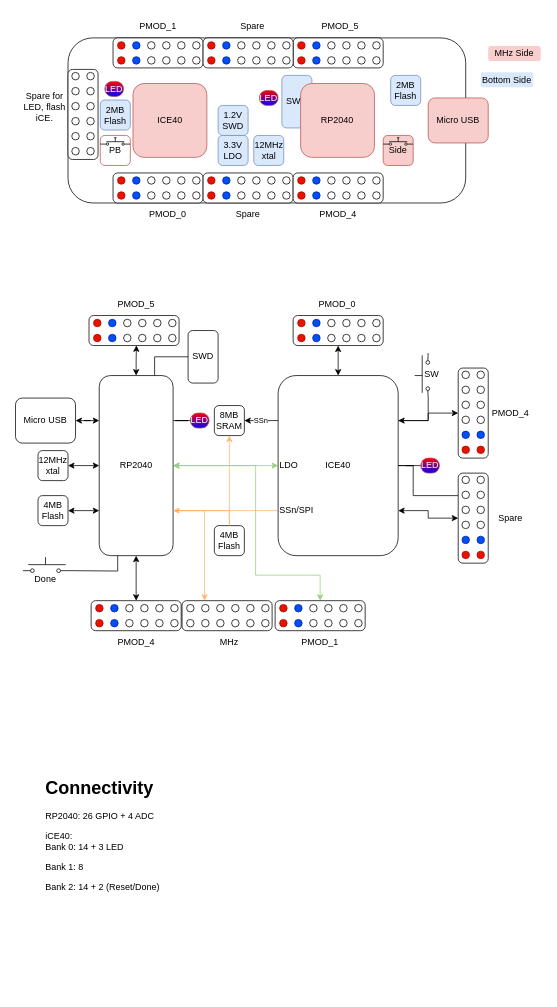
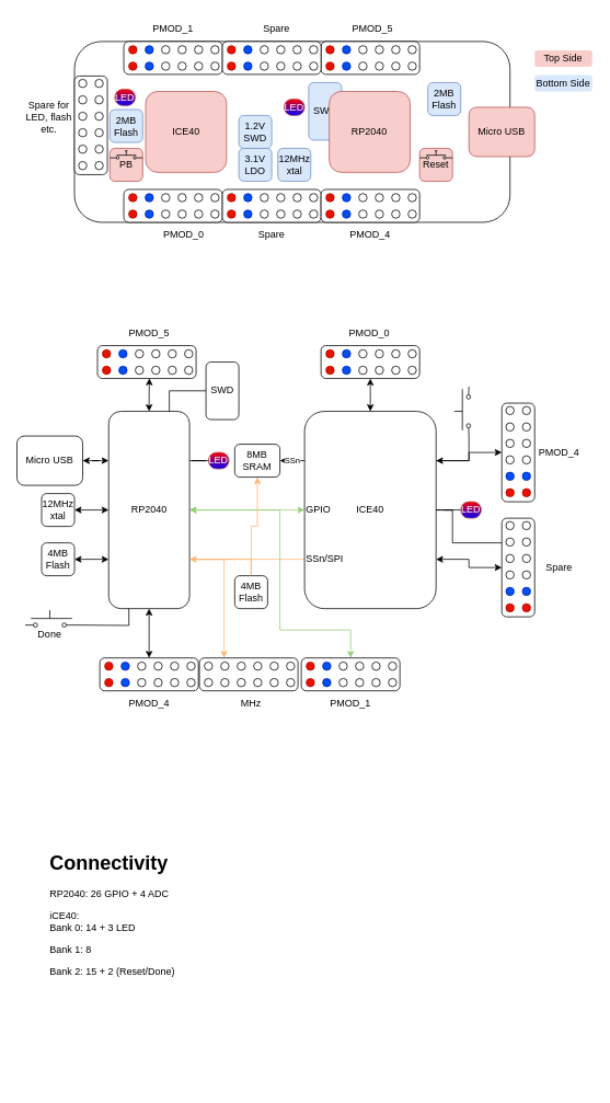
- <mxCell id="3" value="MHz Side" style="rounded=1;whiteSpace=wrap;html=1;fillColor=#f8cecc;strokeColor=none;" parent="1" vertex="1"><mxGeometry x="650" y="60.79" width="70" height="20" as="geometry" /></mxCell>
+ <mxCell id="3" value="Top Side" style="rounded=1;whiteSpace=wrap;html=1;fillColor=#f8cecc;strokeColor=none;" parent="1" vertex="1"><mxGeometry x="650" y="60.79" width="70" height="20" as="geometry" /></mxCell>
- <mxCell id="4" value="Bottom Side" style="rounded=1;whiteSpace=wrap;html=1;fillColor=#dae8fc;strokeColor=none;" parent="1" vertex="1"><mxGeometry x="640" y="95.79" width="70" height="20" as="geometry" /></mxCell>
+ <mxCell id="4" value="Bottom Side" style="rounded=1;whiteSpace=wrap;html=1;fillColor=#dae8fc;strokeColor=none;" parent="1" vertex="1"><mxGeometry x="650" y="90.79" width="70" height="20" as="geometry" /></mxCell>
- <mxCell id="247" value="Spare for LED, flash iCE." style="text;html=1;strokeColor=none;fillColor=none;align=center;verticalAlign=middle;whiteSpace=wrap;rounded=0;fontColor=#000000;" parent="1" vertex="1"><mxGeometry x="28" y="110.79" width="62" height="62" as="geometry" /></mxCell>
+ <mxCell id="247" value="Spare for LED, flash etc." style="text;html=1;strokeColor=none;fillColor=none;align=center;verticalAlign=middle;whiteSpace=wrap;rounded=0;fontColor=#000000;" parent="1" vertex="1"><mxGeometry x="28" y="110.79" width="62" height="62" as="geometry" /></mxCell>
- <mxCell id="213" value="PB" style="rounded=1;whiteSpace=wrap;html=1;fillColor=#ffffff;strokeColor=#b85450;" parent="212" vertex="1"><mxGeometry width="40" height="40" as="geometry" /></mxCell>
+ <mxCell id="213" value="PB" style="rounded=1;whiteSpace=wrap;html=1;fillColor=#f8cecc;strokeColor=#b85450;" parent="212" vertex="1"><mxGeometry width="40" height="40" as="geometry" /></mxCell>
- <mxCell id="5" value="3.3V LDO" style="rounded=1;whiteSpace=wrap;html=1;fillColor=#dae8fc;strokeColor=#6c8ebf;" parent="1" vertex="1"><mxGeometry x="290" y="180" width="40" height="40" as="geometry" /></mxCell>
+ <mxCell id="5" value="3.1V LDO" style="rounded=1;whiteSpace=wrap;html=1;fillColor=#dae8fc;strokeColor=#6c8ebf;" parent="1" vertex="1"><mxGeometry x="290" y="180" width="40" height="40" as="geometry" /></mxCell>
- <mxCell id="210" value="Side" style="rounded=1;whiteSpace=wrap;html=1;fillColor=#f8cecc;strokeColor=#b85450;" parent="209" vertex="1"><mxGeometry width="40" height="40" as="geometry" /></mxCell>
+ <mxCell id="210" value="Reset" style="rounded=1;whiteSpace=wrap;html=1;fillColor=#f8cecc;strokeColor=#b85450;" parent="209" vertex="1"><mxGeometry width="40" height="40" as="geometry" /></mxCell>
- <mxCell id="281" value="SW" style="text;html=1;strokeColor=none;fillColor=none;align=center;verticalAlign=middle;whiteSpace=wrap;rounded=0;fontColor=#000000;" parent="1" vertex="1"><mxGeometry x="560" y="490" width="30" height="17.5" as="geometry" /></mxCell>
- <mxCell id="265" value="8MB SRAM" style="rounded=1;whiteSpace=wrap;html=1;" parent="1" vertex="1"><mxGeometry x="285.01" y="540" width="40" height="40" as="geometry" /></mxCell>
+ <mxCell id="265" value="8MB SRAM" style="rounded=1;whiteSpace=wrap;html=1;" parent="1" vertex="1"><mxGeometry x="285.01" y="540" width="55" height="40" as="geometry" /></mxCell>
- <mxCell id="117" value="LDO" style="text;html=1;strokeColor=none;fillColor=none;align=left;verticalAlign=middle;whiteSpace=wrap;rounded=0;fontColor=#000000;" parent="1" vertex="1"><mxGeometry x="370" y="605" width="60" height="30" as="geometry" /></mxCell>
+ <mxCell id="117" value="GPIO" style="text;html=1;strokeColor=none;fillColor=none;align=left;verticalAlign=middle;whiteSpace=wrap;rounded=0;fontColor=#000000;" parent="1" vertex="1"><mxGeometry x="370" y="605" width="60" height="30" as="geometry" /></mxCell>
- <mxCell id="217" value="&lt;h1&gt;Connectivity&lt;/h1&gt;&lt;p&gt;RP2040: 26 GPIO + 4 ADC&lt;/p&gt;&lt;p&gt;iCE40:&amp;nbsp;&lt;br&gt;Bank 0: 14 + 3 LED&lt;/p&gt;&lt;p&gt;Bank 1: 8&lt;/p&gt;&lt;p&gt;Bank 2: 14 + 2 (Reset/Done)&lt;/p&gt;&lt;p&gt;&lt;br&gt;&lt;/p&gt;" style="text;html=1;strokeColor=none;fillColor=none;spacing=5;spacingTop=-20;whiteSpace=wrap;overflow=hidden;rounded=0;fontColor=#000000;" parent="1" vertex="1"><mxGeometry x="55.41" y="1030" width="499.2" height="290" as="geometry" /></mxCell>
+ <mxCell id="217" value="&lt;h1&gt;Connectivity&lt;/h1&gt;&lt;p&gt;RP2040: 26 GPIO + 4 ADC&lt;/p&gt;&lt;p&gt;iCE40:&amp;nbsp;&lt;br&gt;Bank 0: 14 + 3 LED&lt;/p&gt;&lt;p&gt;Bank 1: 8&lt;/p&gt;&lt;p&gt;Bank 2: 15 + 2 (Reset/Done)&lt;/p&gt;&lt;p&gt;&lt;br&gt;&lt;/p&gt;" style="text;html=1;strokeColor=none;fillColor=none;spacing=5;spacingTop=-20;whiteSpace=wrap;overflow=hidden;rounded=0;fontColor=#000000;" parent="1" vertex="1"><mxGeometry x="55.41" y="1030" width="499.2" height="290" as="geometry" /></mxCell>
